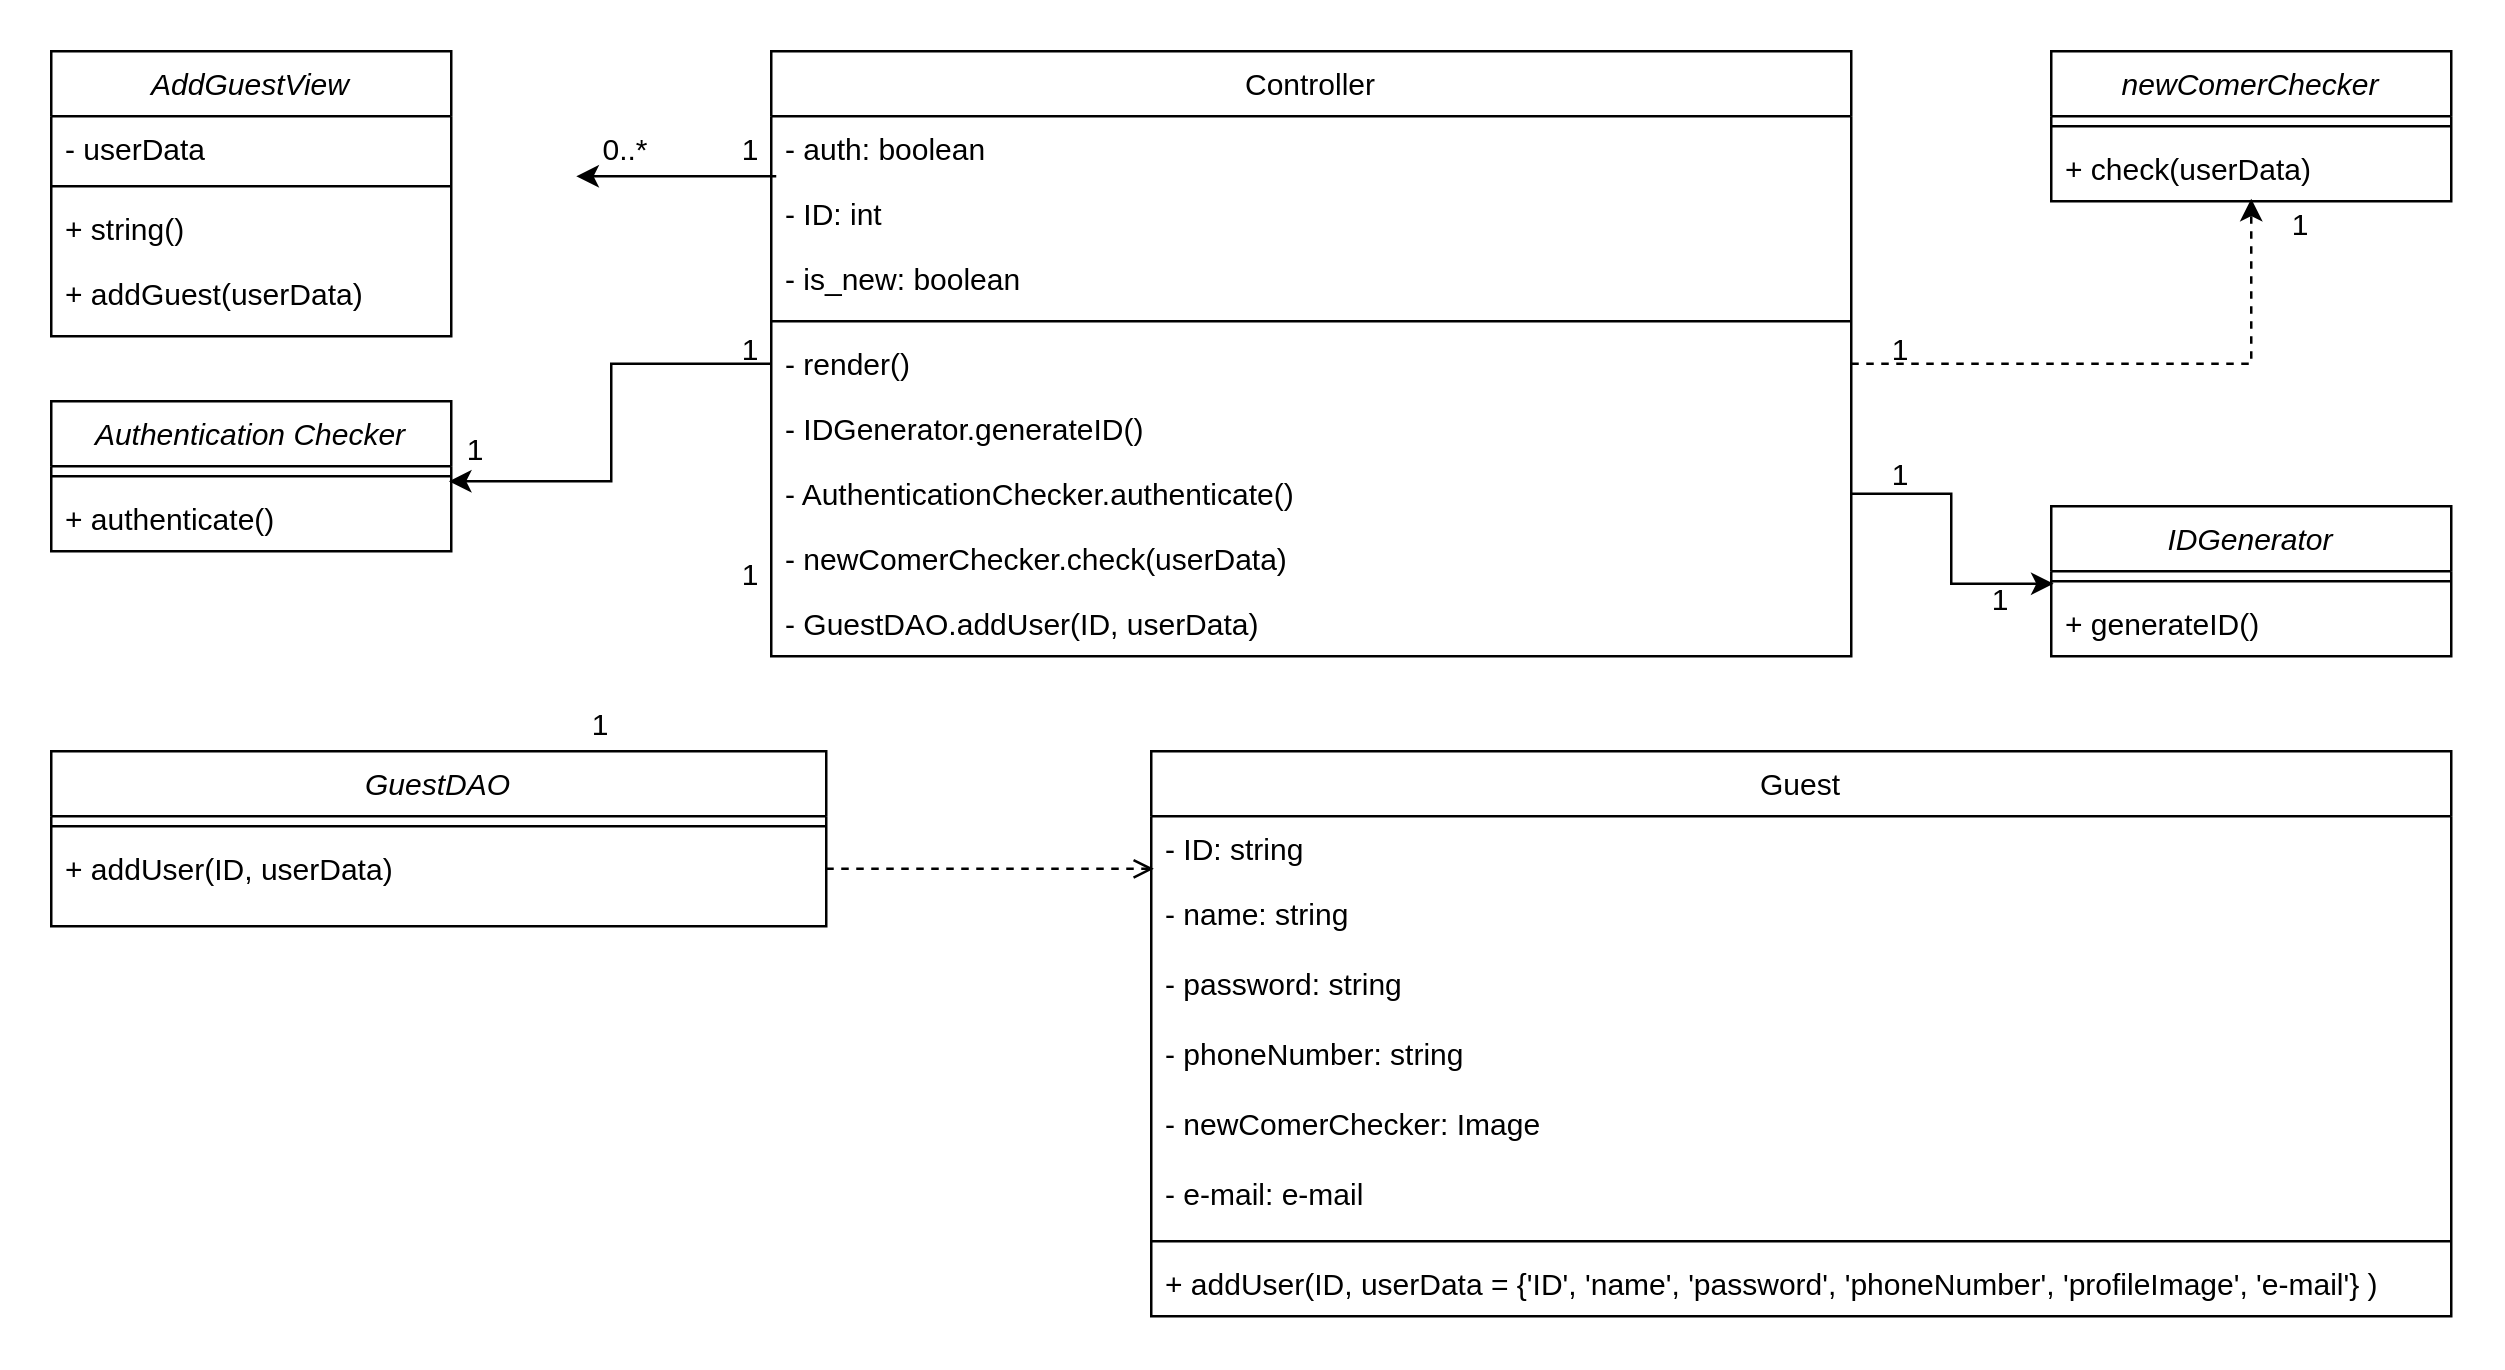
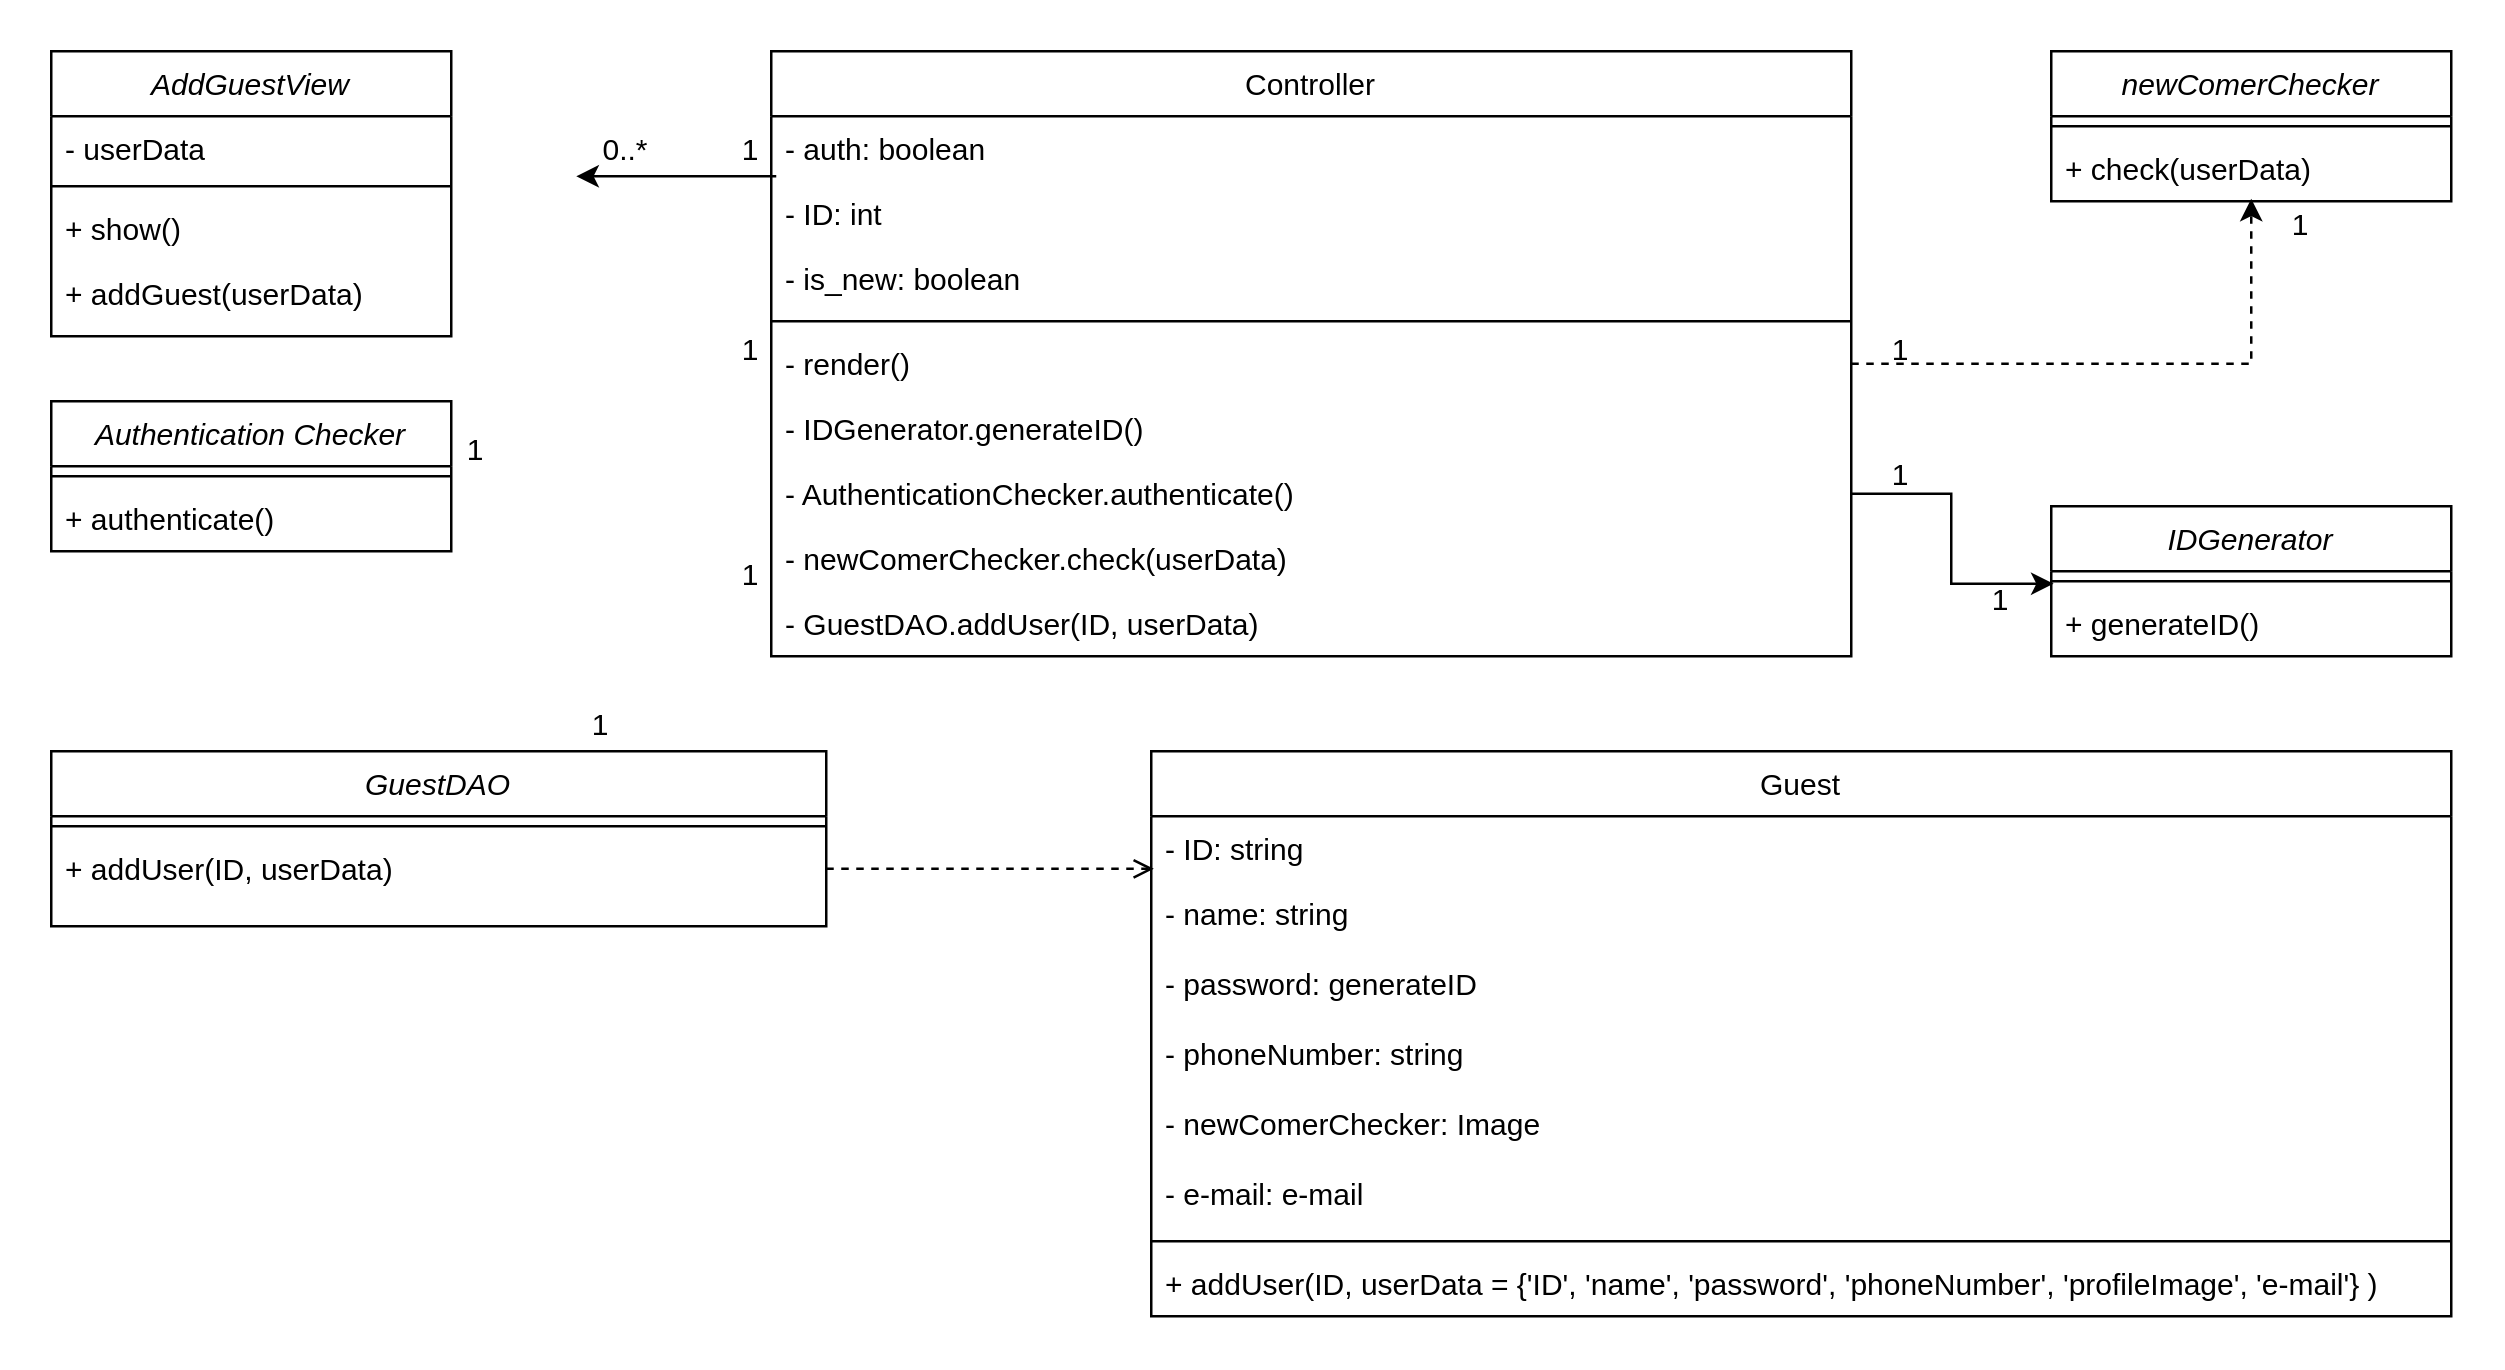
- <mxCell id="5" value="+ string()" style="text;align=left;verticalAlign=top;spacingLeft=4;spacingRight=4;overflow=hidden;rotatable=0;points=[[0,0.5],[1,0.5]];portConstraint=eastwest;" parent="2" vertex="1"><mxGeometry y="58" width="160" height="26" as="geometry" /></mxCell>
+ <mxCell id="5" value="+ show()" style="text;align=left;verticalAlign=top;spacingLeft=4;spacingRight=4;overflow=hidden;rotatable=0;points=[[0,0.5],[1,0.5]];portConstraint=eastwest;" parent="2" vertex="1"><mxGeometry y="58" width="160" height="26" as="geometry" /></mxCell>
- <mxCell id="35" style="edgeStyle=orthogonalEdgeStyle;rounded=0;orthogonalLoop=1;jettySize=auto;html=1;exitX=0;exitY=0.5;exitDx=0;exitDy=0;entryX=0.994;entryY=-0.077;entryDx=0;entryDy=0;entryPerimeter=0;" parent="1" source="12" target="22" edge="1"><mxGeometry relative="1" as="geometry" /></mxCell>
- <mxCell id="26" value="- password: string" style="text;align=left;verticalAlign=top;spacingLeft=4;spacingRight=4;overflow=hidden;rotatable=0;points=[[0,0.5],[1,0.5]];portConstraint=eastwest;rounded=0;shadow=0;html=0;" parent="23" vertex="1"><mxGeometry y="80" width="520" height="28" as="geometry" /></mxCell>
+ <mxCell id="26" value="- password: generateID" style="text;align=left;verticalAlign=top;spacingLeft=4;spacingRight=4;overflow=hidden;rotatable=0;points=[[0,0.5],[1,0.5]];portConstraint=eastwest;rounded=0;shadow=0;html=0;" parent="23" vertex="1"><mxGeometry y="80" width="520" height="28" as="geometry" /></mxCell>
